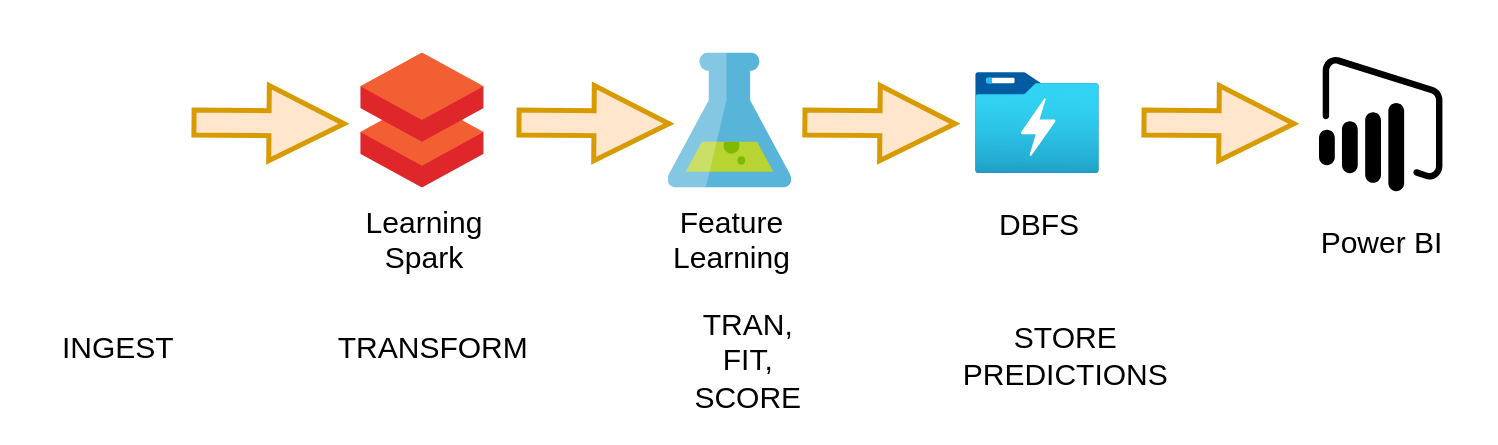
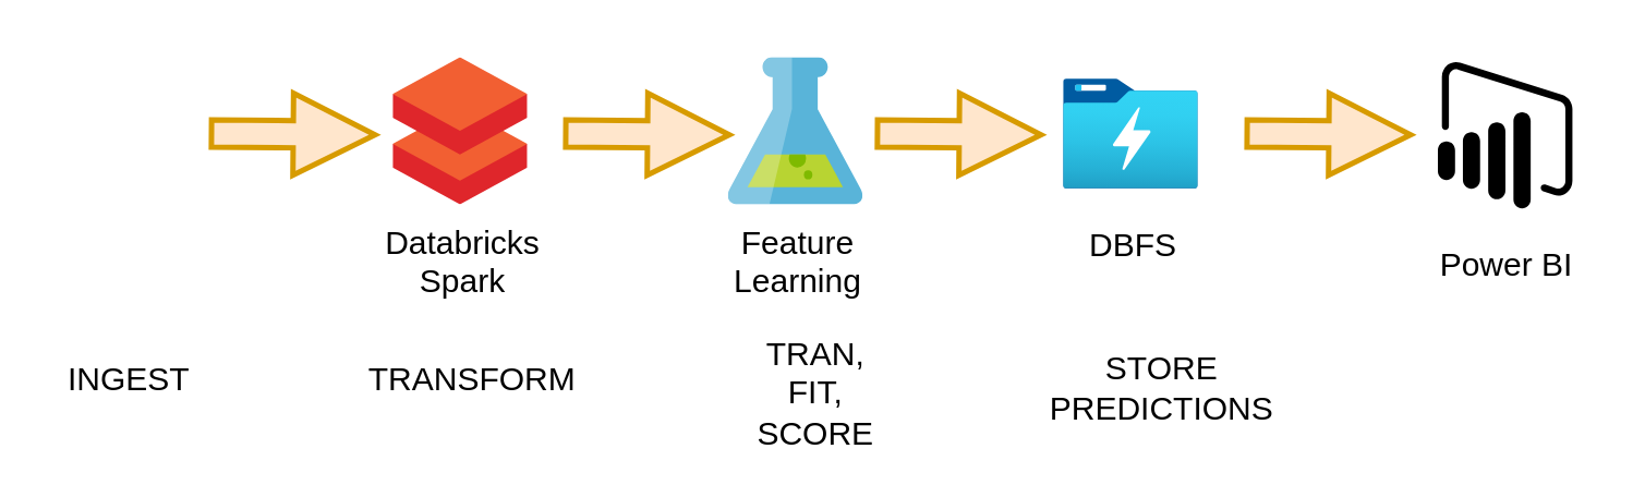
- <mxCell id="9" value="Learning&lt;br&gt;Spark" style="aspect=fixed;html=1;perimeter=none;align=center;shadow=0;dashed=0;image;fontSize=12;image=img/lib/mscae/Databricks.svg;flipH=0;flipV=0;" parent="2" vertex="1"><mxGeometry x="124" y="1" width="49.37" height="54" as="geometry" /></mxCell>
+ <mxCell id="9" value="Databricks&lt;br&gt;Spark" style="aspect=fixed;html=1;perimeter=none;align=center;shadow=0;dashed=0;image;fontSize=12;image=img/lib/mscae/Databricks.svg;flipH=0;flipV=0;" parent="2" vertex="1"><mxGeometry x="124" y="1" width="49.37" height="54" as="geometry" /></mxCell>
